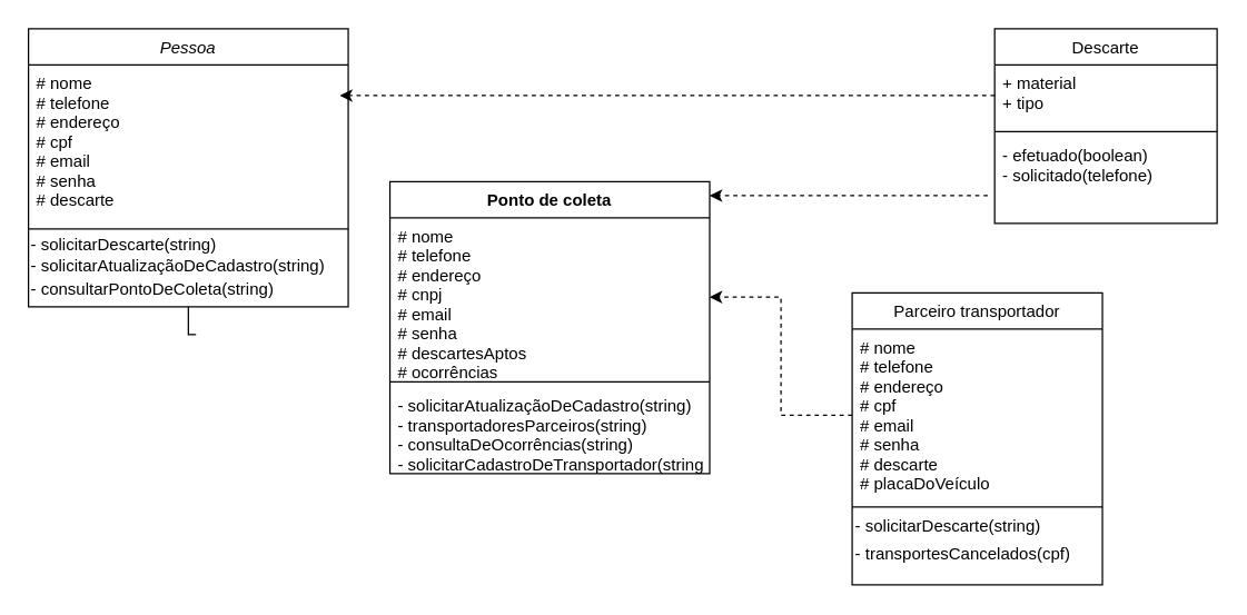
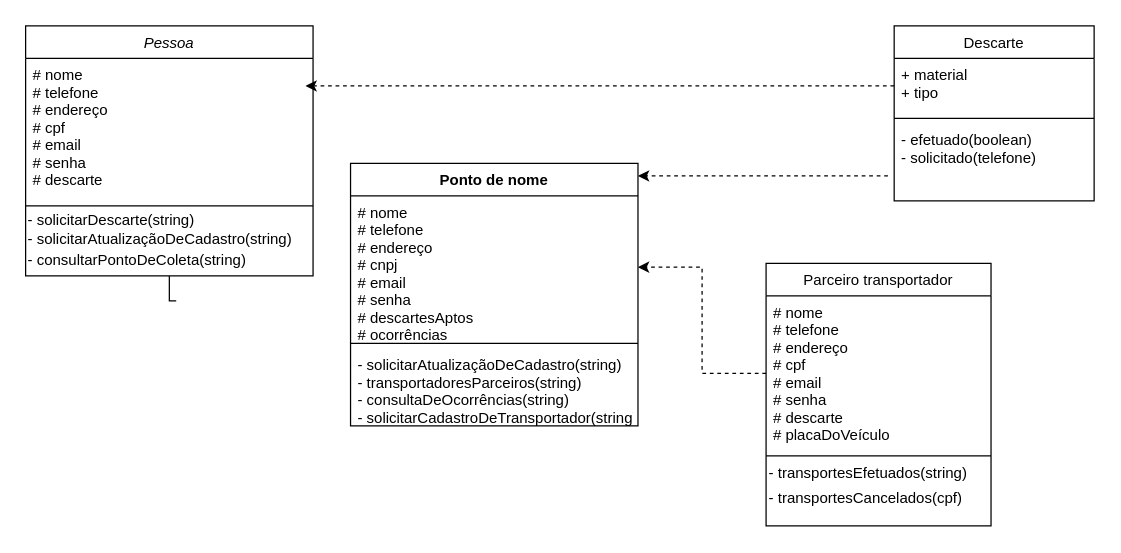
- <mxCell id="18" value="Ponto de coleta" style="swimlane;fontStyle=1;align=center;verticalAlign=top;childLayout=stackLayout;horizontal=1;startSize=26;horizontalStack=0;resizeParent=1;resizeParentMax=0;resizeLast=0;collapsible=1;marginBottom=0;" parent="1" vertex="1"><mxGeometry x="280" y="130" width="230" height="210" as="geometry" /></mxCell>
+ <mxCell id="18" value="Ponto de nome" style="swimlane;fontStyle=1;align=center;verticalAlign=top;childLayout=stackLayout;horizontal=1;startSize=26;horizontalStack=0;resizeParent=1;resizeParentMax=0;resizeLast=0;collapsible=1;marginBottom=0;" parent="1" vertex="1"><mxGeometry x="280" y="130" width="230" height="210" as="geometry" /></mxCell>
- <mxCell id="10" value="- solicitarDescarte(string)" style="text;html=1;align=left;verticalAlign=middle;resizable=0;points=[];autosize=1;strokeColor=none;fillColor=none;" parent="7" vertex="1"><mxGeometry y="158" width="180" height="20" as="geometry" /></mxCell>
+ <mxCell id="10" value="- transportesEfetuados(string)" style="text;html=1;align=left;verticalAlign=middle;resizable=0;points=[];autosize=1;strokeColor=none;fillColor=none;" parent="7" vertex="1"><mxGeometry y="158" width="180" height="20" as="geometry" /></mxCell>
